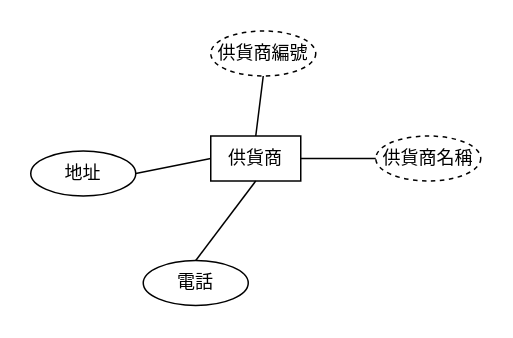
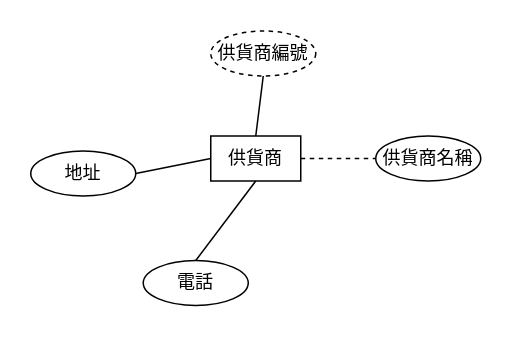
- <mxCell id="7" value="" style="endArrow=none;html=1;rounded=0;exitX=1;exitY=0.5;exitDx=0;exitDy=0;entryX=0;entryY=0.5;entryDx=0;entryDy=0;" edge="1" parent="1" source="2" target="4"><mxGeometry relative="1" as="geometry"><mxPoint x="90" y="40" as="sourcePoint" /><mxPoint x="220" y="70" as="targetPoint" /></mxGeometry></mxCell>
+ <mxCell id="7" value="" style="endArrow=none;html=1;rounded=0;exitX=1;exitY=0.5;exitDx=0;exitDy=0;entryX=0;entryY=0.5;entryDx=0;entryDy=0;dashed=1;" edge="1" parent="1" source="2" target="4"><mxGeometry relative="1" as="geometry"><mxPoint x="90" y="40" as="sourcePoint" /><mxPoint x="220" y="70" as="targetPoint" /></mxGeometry></mxCell>
- <mxCell id="4" value="供貨商名稱" style="ellipse;whiteSpace=wrap;html=1;dashed=1;" vertex="1" parent="1"><mxGeometry x="250" y="90" width="70" height="30" as="geometry" /></mxCell>
+ <mxCell id="4" value="供貨商名稱" style="ellipse;whiteSpace=wrap;html=1;" vertex="1" parent="1"><mxGeometry x="250" y="90" width="70" height="30" as="geometry" /></mxCell>
